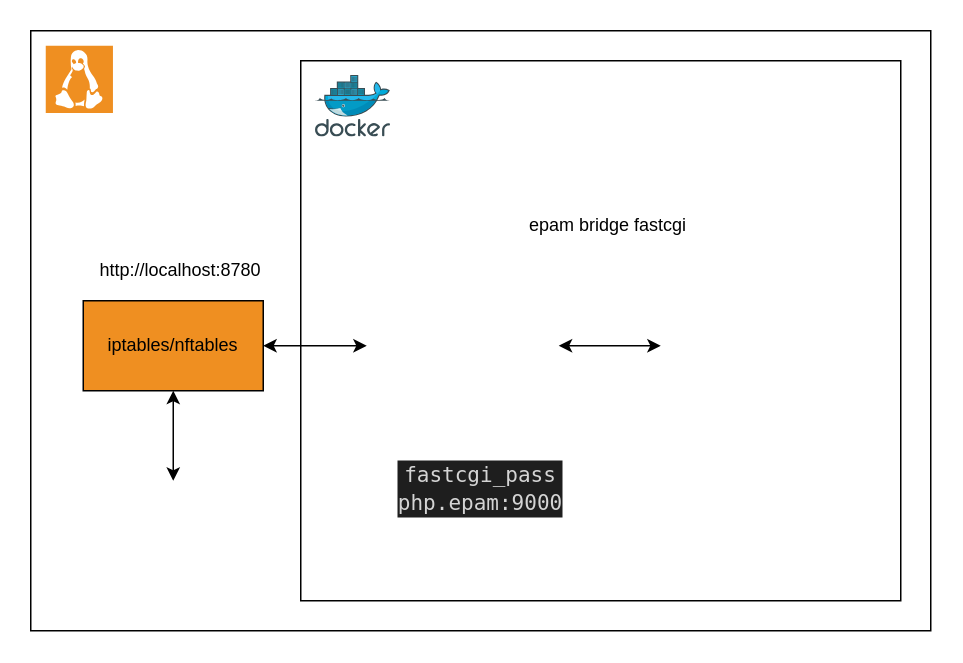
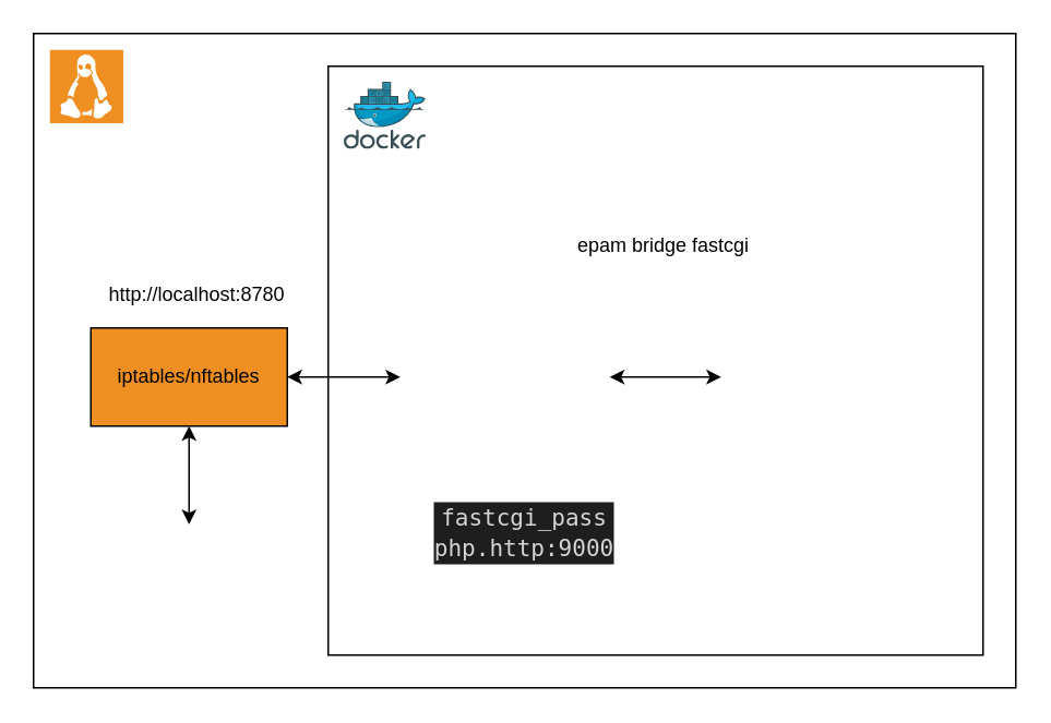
- <mxCell id="14" value="&lt;meta http-equiv=&quot;content-type&quot; content=&quot;text/html; charset=utf-8&quot;&gt;&lt;div style=&quot;color: rgb(212, 212, 212); background-color: rgb(30, 30, 30); font-family: &amp;quot;Droid Sans Mono&amp;quot;, monospace, monospace, &amp;quot;Droid Sans Fallback&amp;quot;; font-weight: normal; font-size: 14px; line-height: 19px;&quot;&gt;&lt;div&gt;&lt;span style=&quot;color: #d4d4d4;&quot;&gt;fastcgi_pass   php.epam:9000&lt;/span&gt;&lt;/div&gt;&lt;/div&gt;" style="text;html=1;strokeColor=none;fillColor=none;align=center;verticalAlign=middle;whiteSpace=wrap;rounded=0;" vertex="1" parent="1"><mxGeometry x="300" y="320" width="40" height="10" as="geometry" /></mxCell>
+ <mxCell id="14" value="&lt;meta http-equiv=&quot;content-type&quot; content=&quot;text/html; charset=utf-8&quot;&gt;&lt;div style=&quot;color: rgb(212, 212, 212); background-color: rgb(30, 30, 30); font-family: &amp;quot;Droid Sans Mono&amp;quot;, monospace, monospace, &amp;quot;Droid Sans Fallback&amp;quot;; font-weight: normal; font-size: 14px; line-height: 19px;&quot;&gt;&lt;div&gt;&lt;span style=&quot;color: #d4d4d4;&quot;&gt;fastcgi_pass   php.http:9000&lt;/span&gt;&lt;/div&gt;&lt;/div&gt;" style="text;html=1;strokeColor=none;fillColor=none;align=center;verticalAlign=middle;whiteSpace=wrap;rounded=0;" vertex="1" parent="1"><mxGeometry x="300" y="320" width="40" height="10" as="geometry" /></mxCell>
